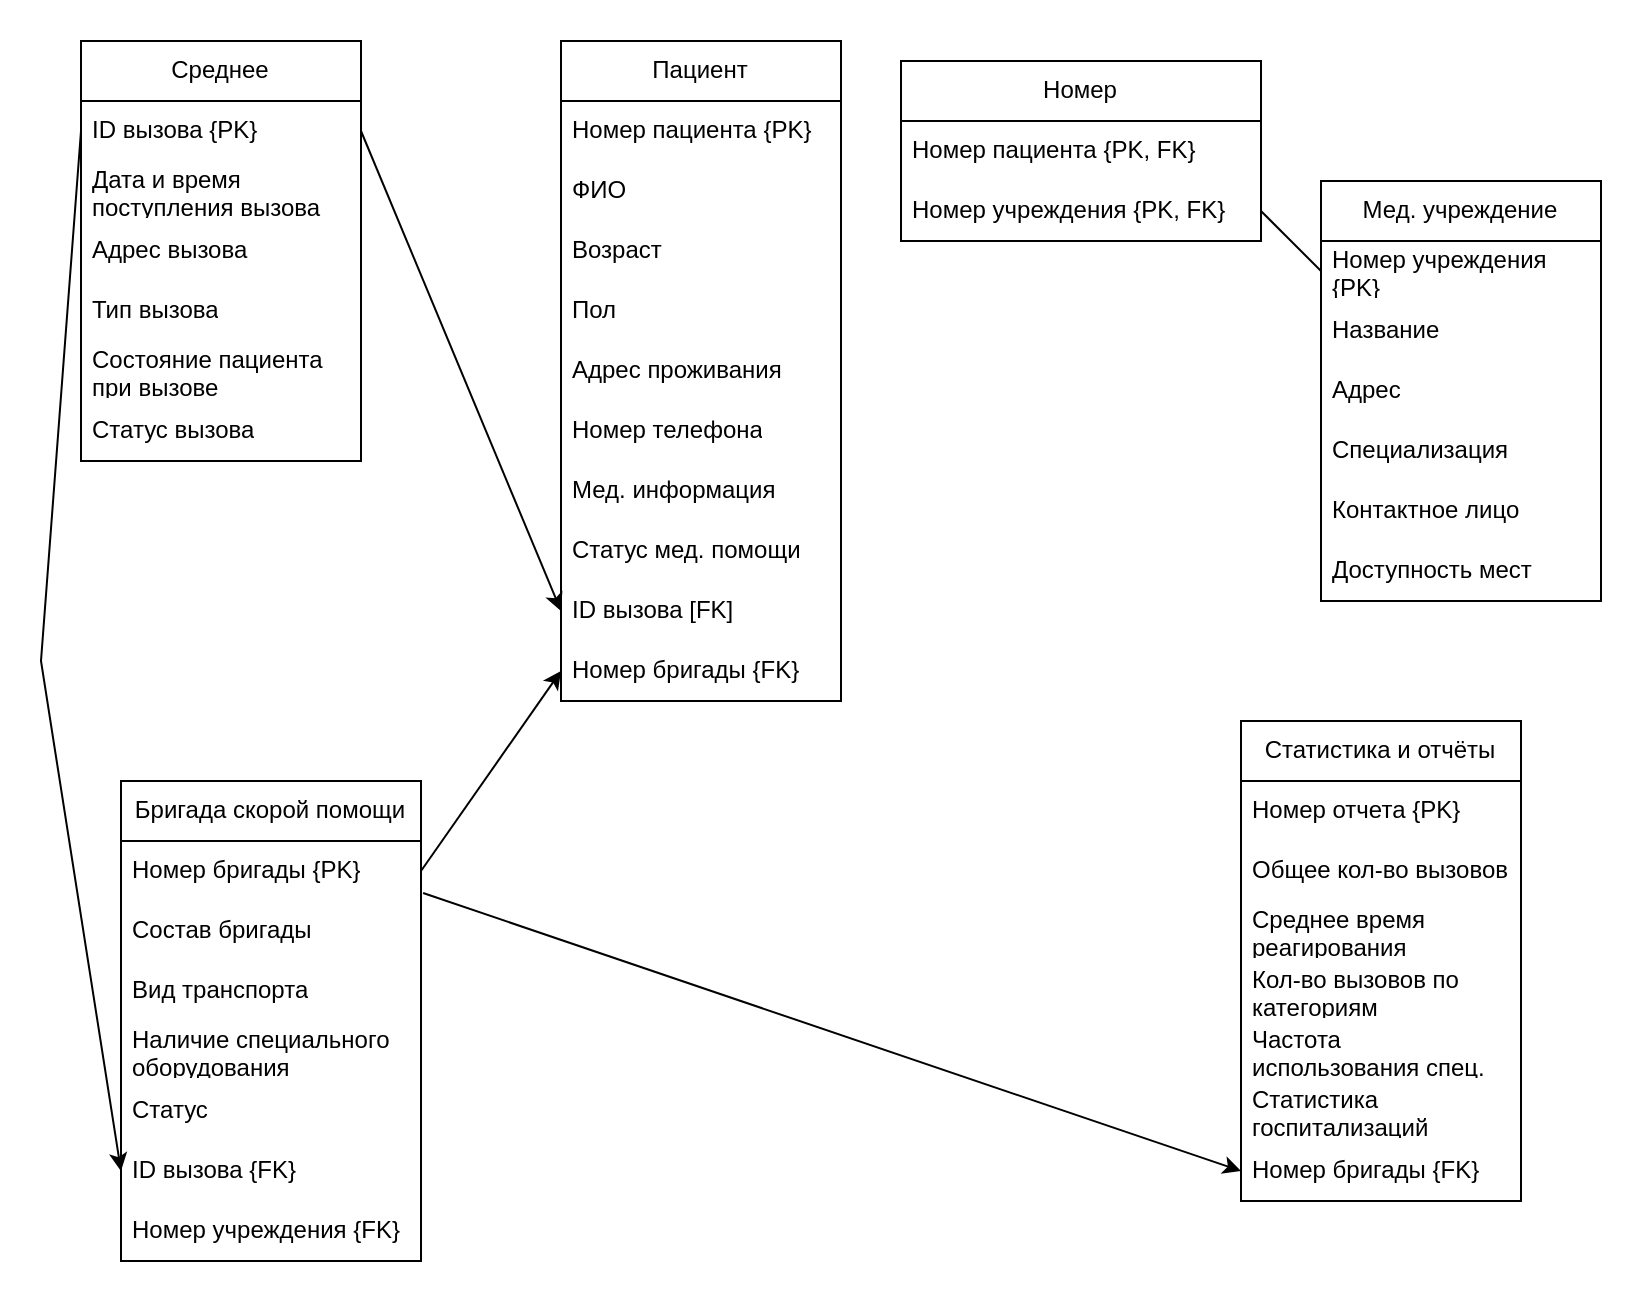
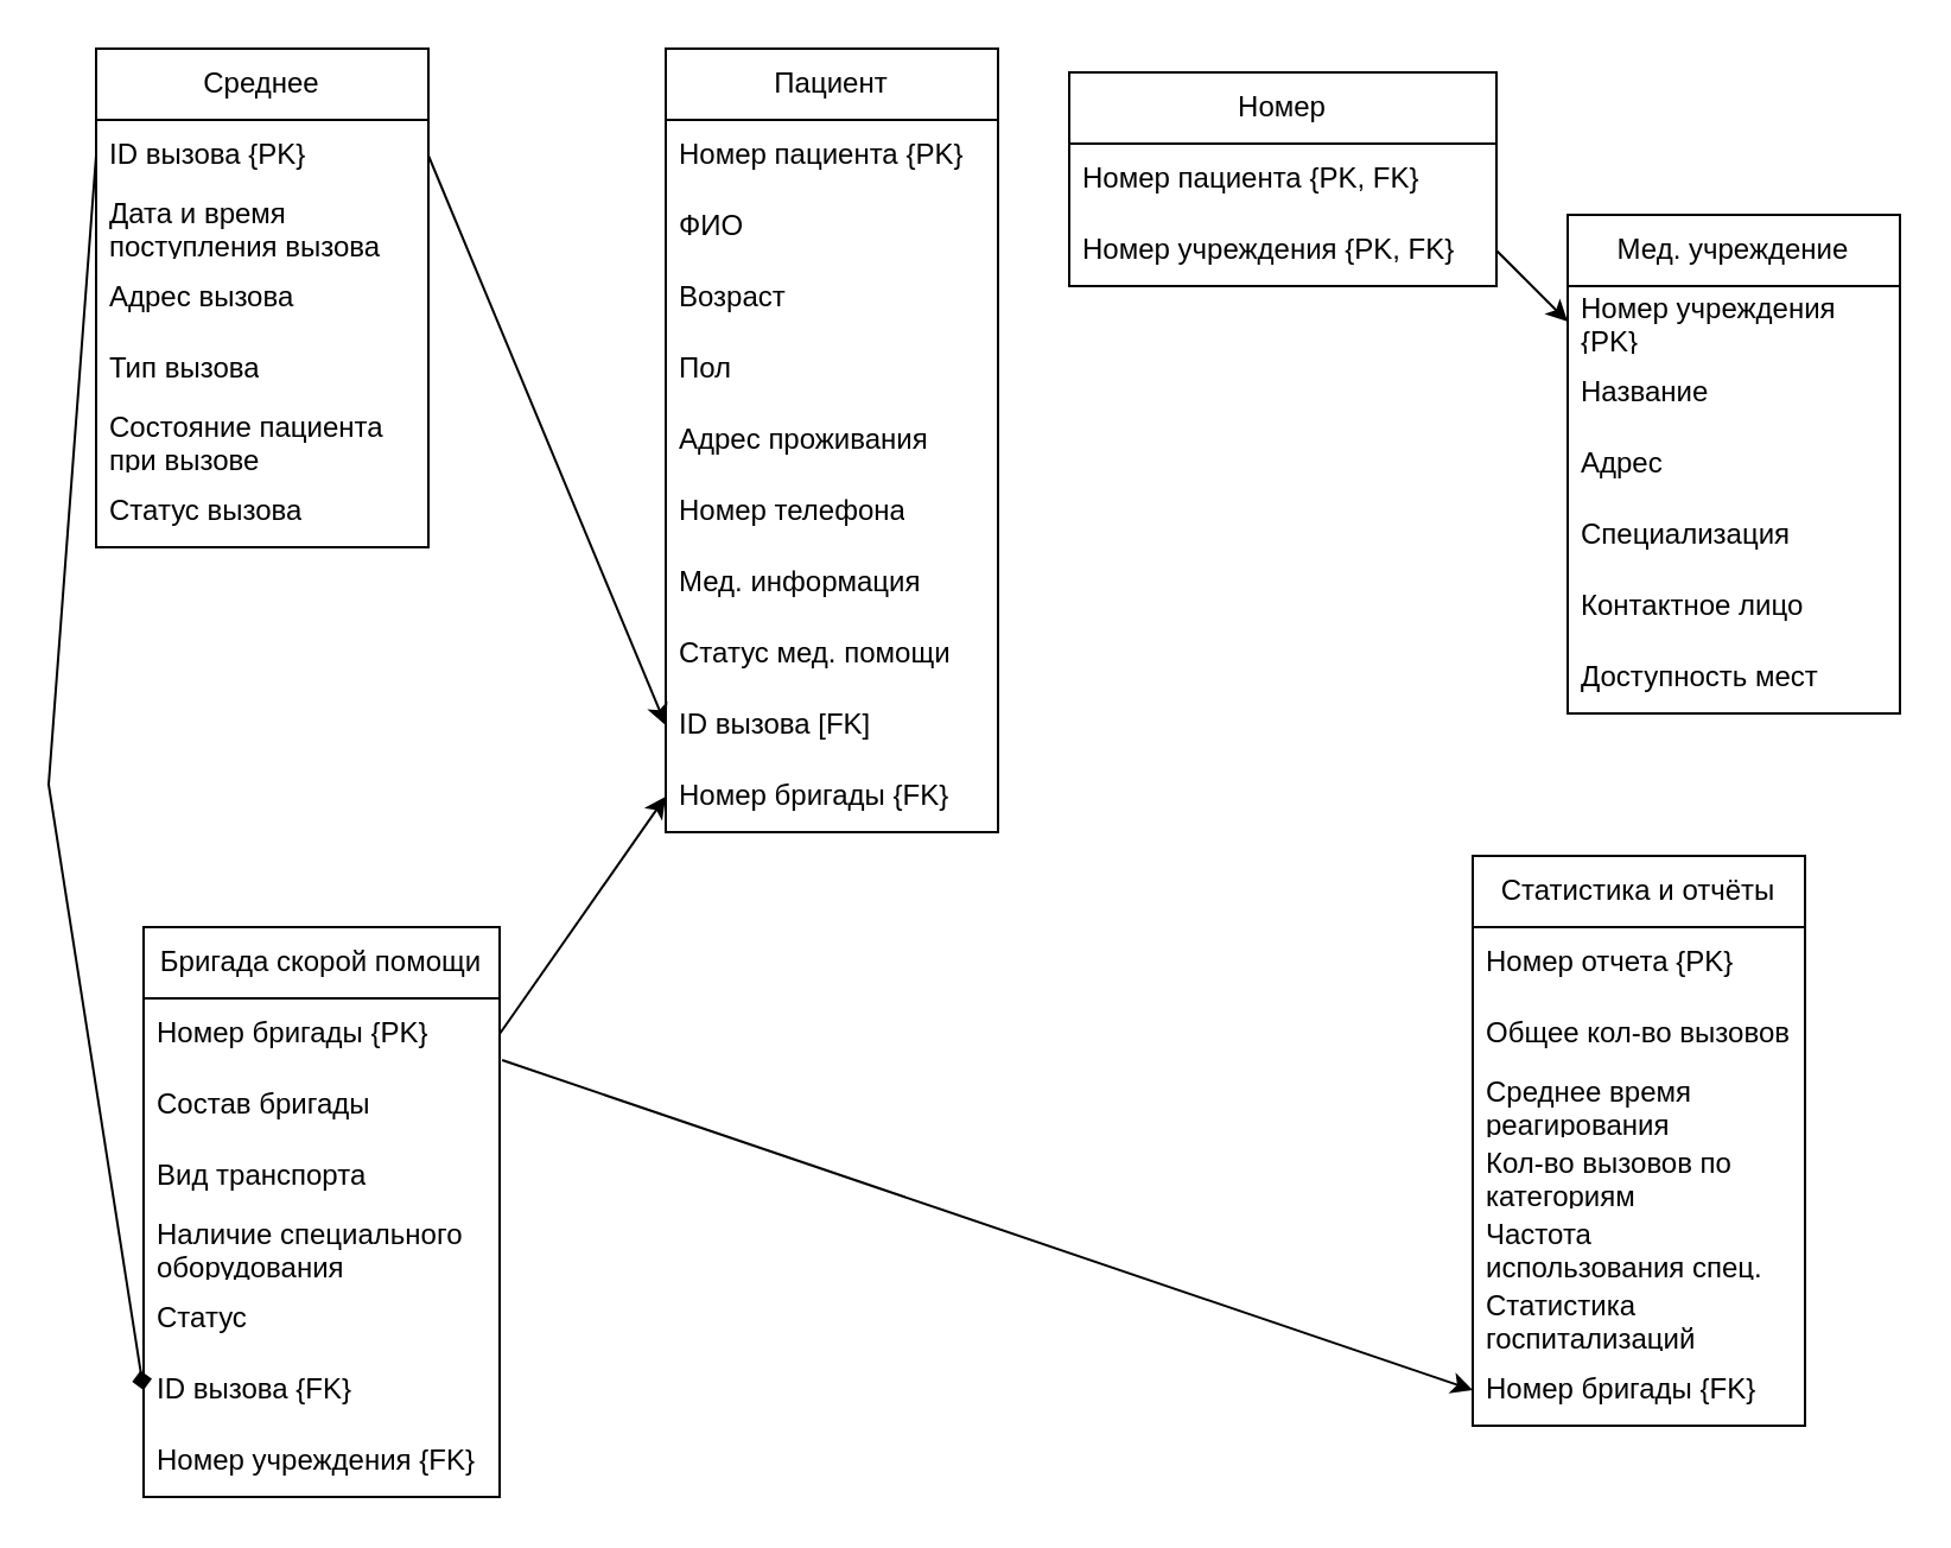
- <mxCell id="48" value="" style="endArrow=none;html=1;rounded=0;exitX=1;exitY=0.5;exitDx=0;exitDy=0;entryX=0;entryY=0.5;entryDx=0;entryDy=0;" edge="1" parent="1" source="46" target="29"><mxGeometry width="50" height="50" relative="1" as="geometry"><mxPoint x="450" y="280" as="sourcePoint" /><mxPoint x="500" y="230" as="targetPoint" /></mxGeometry></mxCell>
+ <mxCell id="48" value="" style="endArrow=classic;html=1;rounded=0;exitX=1;exitY=0.5;exitDx=0;exitDy=0;entryX=0;entryY=0.5;entryDx=0;entryDy=0;" edge="1" parent="1" source="46" target="29"><mxGeometry width="50" height="50" relative="1" as="geometry"><mxPoint x="450" y="280" as="sourcePoint" /><mxPoint x="500" y="230" as="targetPoint" /></mxGeometry></mxCell>
- <mxCell id="49" value="" style="endArrow=classic;html=1;rounded=0;exitX=0;exitY=0.5;exitDx=0;exitDy=0;entryX=0;entryY=0.5;entryDx=0;entryDy=0;" edge="1" parent="1" source="3" target="26"><mxGeometry width="50" height="50" relative="1" as="geometry"><mxPoint x="450" y="370" as="sourcePoint" /><mxPoint x="500" y="320" as="targetPoint" /><Array as="points"><mxPoint x="20" y="330" /></Array></mxGeometry></mxCell>
+ <mxCell id="49" value="" style="endArrow=diamond;html=1;rounded=0;exitX=0;exitY=0.5;exitDx=0;exitDy=0;entryX=0;entryY=0.5;entryDx=0;entryDy=0;" edge="1" parent="1" source="3" target="26"><mxGeometry width="50" height="50" relative="1" as="geometry"><mxPoint x="450" y="370" as="sourcePoint" /><mxPoint x="500" y="320" as="targetPoint" /><Array as="points"><mxPoint x="20" y="330" /></Array></mxGeometry></mxCell>
